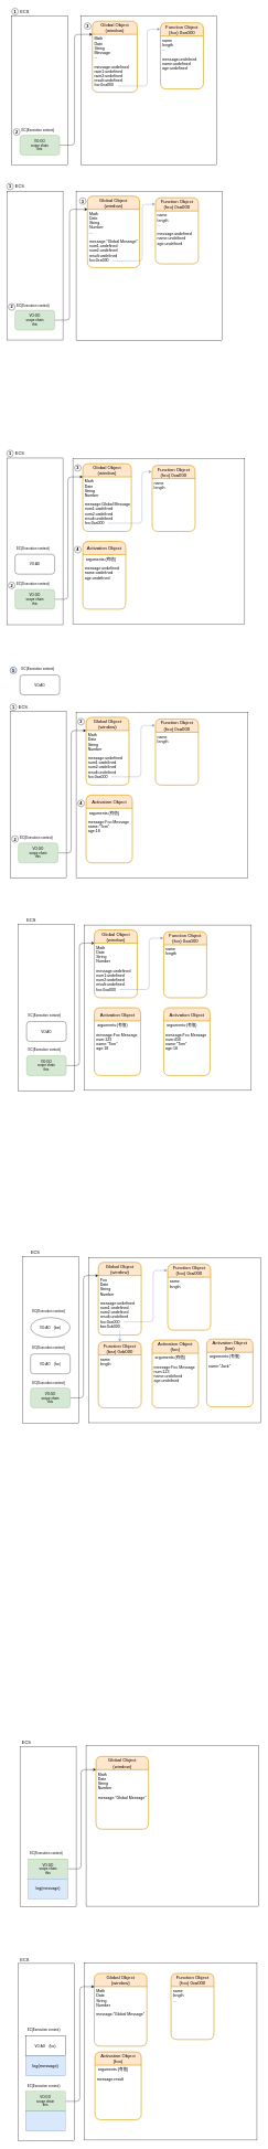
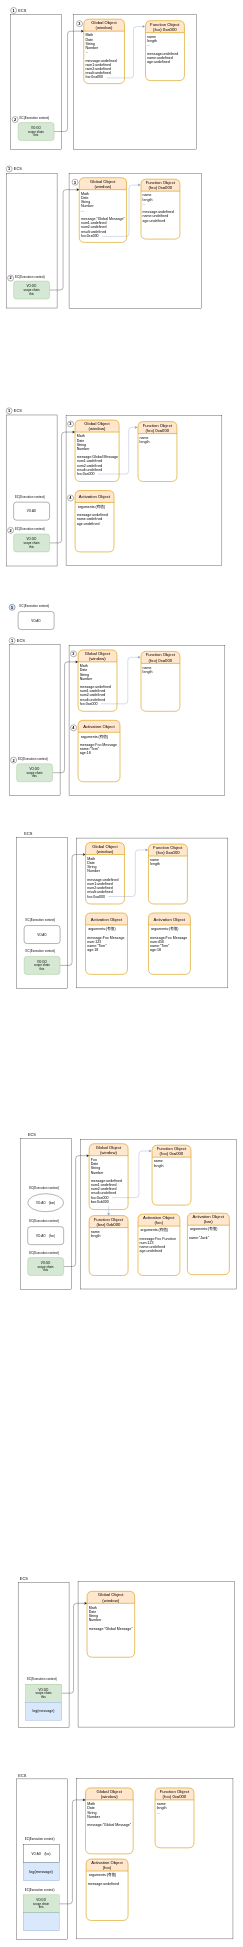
- <mxCell id="19" value="Math&#10;Date&#10;String&#10;Message&#10;...&#10;&#10;message:undefined&#10;num1:undefined&#10;num2:undefined&#10;result:undefined&#10;foo:0xa000&#10;&#10;" style="align=left;strokeColor=none;fillColor=none;spacingLeft=4;fontSize=12;verticalAlign=top;resizable=0;rotatable=0;part=1;" parent="18" vertex="1"><mxGeometry y="40" width="136" height="175" as="geometry" /></mxCell>
+ <mxCell id="19" value="Math&#10;Date&#10;String&#10;Number&#10;...&#10;&#10;message:undefined&#10;num1:undefined&#10;num2:undefined&#10;result:undefined&#10;foo:0xa000&#10;&#10;" style="align=left;strokeColor=none;fillColor=none;spacingLeft=4;fontSize=12;verticalAlign=top;resizable=0;rotatable=0;part=1;" parent="18" vertex="1"><mxGeometry y="40" width="136" height="175" as="geometry" /></mxCell>
- <mxCell id="99" value=" arguments:(有值)&#10;&#10;message:Foo Message&#10;num:123&#10;name:undefined&#10;age:undefined" style="align=left;strokeColor=none;fillColor=none;spacingLeft=4;fontSize=12;verticalAlign=top;resizable=0;rotatable=0;part=1;" vertex="1" parent="98"><mxGeometry y="40" width="140" height="165" as="geometry" /></mxCell>
+ <mxCell id="99" value=" arguments:(有值)&#10;&#10;message:Foo Function&#10;num:123&#10;name:undefined&#10;age:undefined" style="align=left;strokeColor=none;fillColor=none;spacingLeft=4;fontSize=12;verticalAlign=top;resizable=0;rotatable=0;part=1;" vertex="1" parent="98"><mxGeometry y="40" width="140" height="165" as="geometry" /></mxCell>
- <mxCell id="137" value=" arguments:(有值)&#10;&#10;message:result" style="align=left;strokeColor=none;fillColor=none;spacingLeft=4;fontSize=12;verticalAlign=top;resizable=0;rotatable=0;part=1;" vertex="1" parent="136"><mxGeometry y="40" width="140" height="165" as="geometry" /></mxCell>
+ <mxCell id="137" value=" arguments:(有值)&#10;&#10;message:undefined" style="align=left;strokeColor=none;fillColor=none;spacingLeft=4;fontSize=12;verticalAlign=top;resizable=0;rotatable=0;part=1;" vertex="1" parent="136"><mxGeometry y="40" width="140" height="165" as="geometry" /></mxCell>
